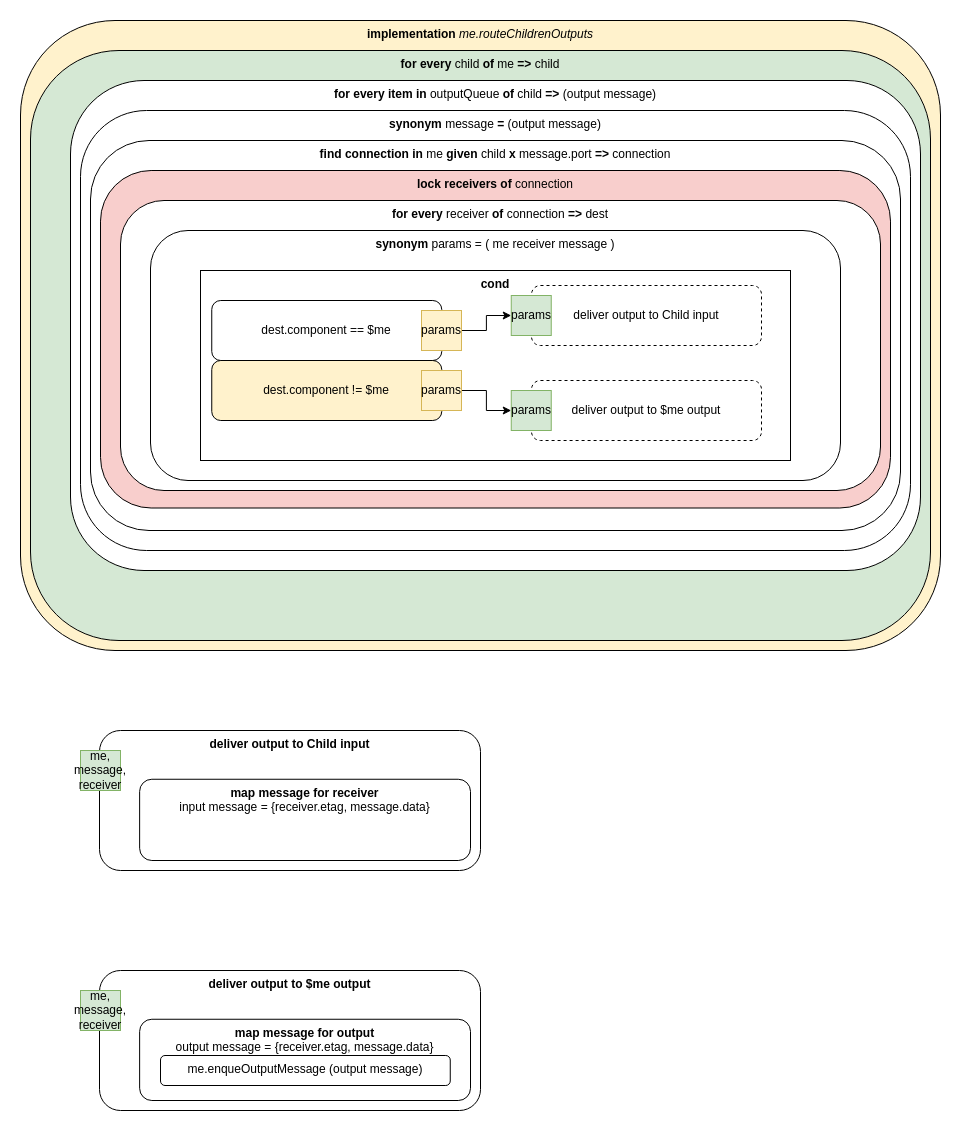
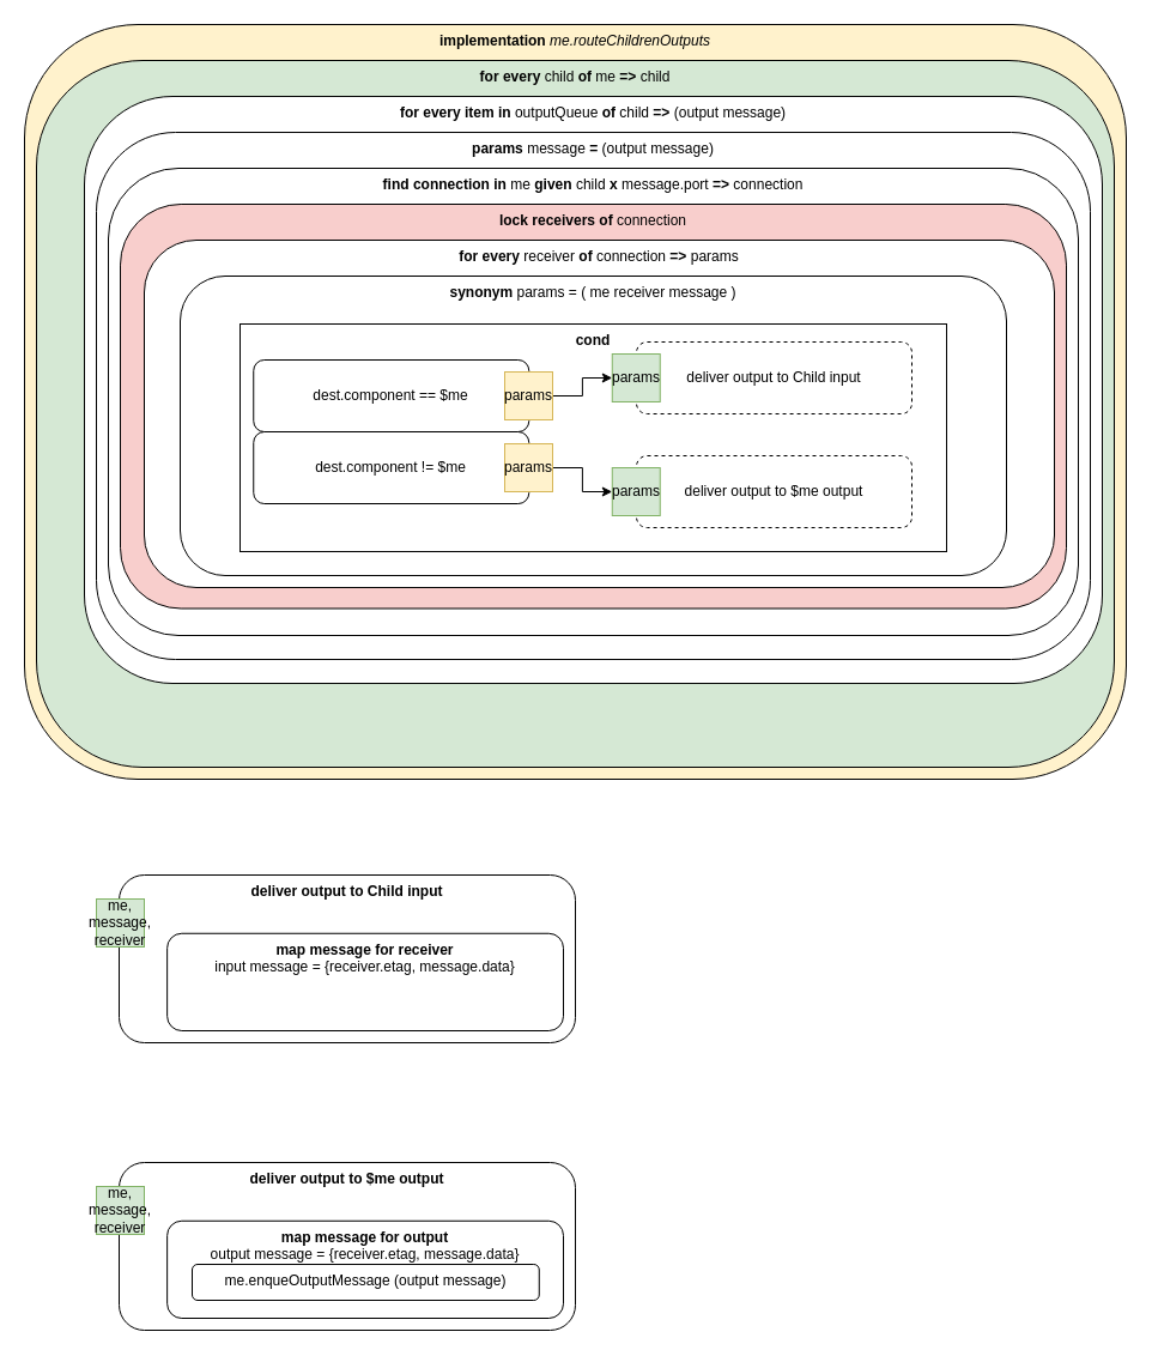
- <mxCell id="5" value="&lt;b&gt;synonym&lt;/b&gt; message&lt;b&gt; =&lt;/b&gt; (output message)" style="rounded=1;whiteSpace=wrap;html=1;verticalAlign=top;" parent="1" vertex="1"><mxGeometry x="80" y="110" width="830" height="440" as="geometry" /></mxCell>
+ <mxCell id="5" value="&lt;b&gt;params&lt;/b&gt; message&lt;b&gt; =&lt;/b&gt; (output message)" style="rounded=1;whiteSpace=wrap;html=1;verticalAlign=top;" parent="1" vertex="1"><mxGeometry x="80" y="110" width="830" height="440" as="geometry" /></mxCell>
- <mxCell id="8" value="&lt;b&gt;for every&lt;/b&gt;&amp;nbsp;receiver&amp;nbsp;&lt;b&gt;of&lt;/b&gt;&amp;nbsp;connection&amp;nbsp;&lt;b&gt;=&amp;gt;&lt;/b&gt;&amp;nbsp;dest" style="rounded=1;whiteSpace=wrap;html=1;verticalAlign=top;" parent="1" vertex="1"><mxGeometry x="120" y="200" width="760" height="290" as="geometry" /></mxCell>
+ <mxCell id="8" value="&lt;b&gt;for every&lt;/b&gt;&amp;nbsp;receiver&amp;nbsp;&lt;b&gt;of&lt;/b&gt;&amp;nbsp;connection&amp;nbsp;&lt;b&gt;=&amp;gt;&lt;/b&gt;&amp;nbsp;params" style="rounded=1;whiteSpace=wrap;html=1;verticalAlign=top;" parent="1" vertex="1"><mxGeometry x="120" y="200" width="760" height="290" as="geometry" /></mxCell>
- <mxCell id="14" value="dest.component != $me" style="rounded=1;whiteSpace=wrap;html=1;fillColor=#fff2cc;" parent="1" vertex="1"><mxGeometry x="211.25" y="360" width="230" height="60" as="geometry" /></mxCell>
+ <mxCell id="14" value="dest.component != $me" style="rounded=1;whiteSpace=wrap;html=1;" parent="1" vertex="1"><mxGeometry x="211.25" y="360" width="230" height="60" as="geometry" /></mxCell>
